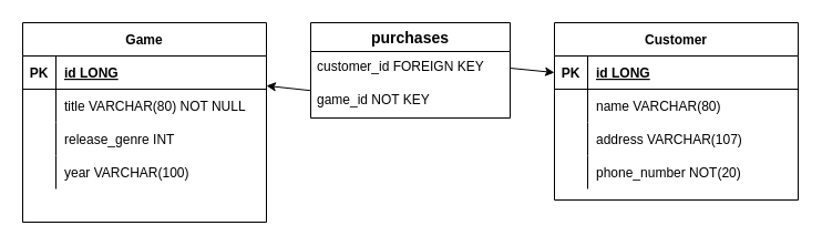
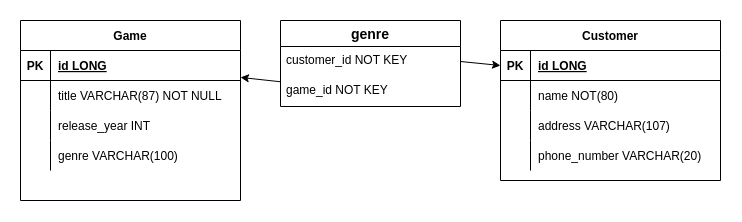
- <mxCell id="30" value="purchases" style="swimlane;fontStyle=1;childLayout=stackLayout;horizontal=1;startSize=26;horizontalStack=0;resizeParent=1;resizeParentMax=0;resizeLast=0;collapsible=1;marginBottom=0;align=center;fontSize=14;" vertex="1" parent="1"><mxGeometry x="280" y="20" width="180" height="86" as="geometry" /></mxCell>
+ <mxCell id="30" value="genre" style="swimlane;fontStyle=1;childLayout=stackLayout;horizontal=1;startSize=26;horizontalStack=0;resizeParent=1;resizeParentMax=0;resizeLast=0;collapsible=1;marginBottom=0;align=center;fontSize=14;" vertex="1" parent="1"><mxGeometry x="280" y="20" width="180" height="86" as="geometry" /></mxCell>
- <mxCell id="31" value="customer_id FOREIGN KEY" style="text;strokeColor=none;fillColor=none;spacingLeft=4;spacingRight=4;overflow=hidden;rotatable=0;points=[[0,0.5],[1,0.5]];portConstraint=eastwest;fontSize=12;" vertex="1" parent="30"><mxGeometry y="26" width="180" height="30" as="geometry" /></mxCell>
+ <mxCell id="31" value="customer_id NOT KEY" style="text;strokeColor=none;fillColor=none;spacingLeft=4;spacingRight=4;overflow=hidden;rotatable=0;points=[[0,0.5],[1,0.5]];portConstraint=eastwest;fontSize=12;" vertex="1" parent="30"><mxGeometry y="26" width="180" height="30" as="geometry" /></mxCell>
- <mxCell id="21" value="title VARCHAR(80) NOT NULL" style="shape=partialRectangle;connectable=0;fillColor=none;top=0;left=0;bottom=0;right=0;align=left;spacingLeft=6;overflow=hidden;" vertex="1" parent="19"><mxGeometry x="30" width="190" height="30" as="geometry" /></mxCell>
+ <mxCell id="21" value="title VARCHAR(87) NOT NULL" style="shape=partialRectangle;connectable=0;fillColor=none;top=0;left=0;bottom=0;right=0;align=left;spacingLeft=6;overflow=hidden;" vertex="1" parent="19"><mxGeometry x="30" width="190" height="30" as="geometry" /></mxCell>
- <mxCell id="8" value="name VARCHAR(80)" style="shape=partialRectangle;connectable=0;fillColor=none;top=0;left=0;bottom=0;right=0;align=left;spacingLeft=6;overflow=hidden;" vertex="1" parent="6"><mxGeometry x="30" width="190" height="30" as="geometry" /></mxCell>
+ <mxCell id="8" value="name NOT(80)" style="shape=partialRectangle;connectable=0;fillColor=none;top=0;left=0;bottom=0;right=0;align=left;spacingLeft=6;overflow=hidden;" vertex="1" parent="6"><mxGeometry x="30" width="190" height="30" as="geometry" /></mxCell>
- <mxCell id="24" value="release_genre INT" style="shape=partialRectangle;connectable=0;fillColor=none;top=0;left=0;bottom=0;right=0;align=left;spacingLeft=6;overflow=hidden;" vertex="1" parent="22"><mxGeometry x="30" width="190" height="30" as="geometry" /></mxCell>
+ <mxCell id="24" value="release_year INT" style="shape=partialRectangle;connectable=0;fillColor=none;top=0;left=0;bottom=0;right=0;align=left;spacingLeft=6;overflow=hidden;" vertex="1" parent="22"><mxGeometry x="30" width="190" height="30" as="geometry" /></mxCell>
- <mxCell id="27" value="year VARCHAR(100)" style="shape=partialRectangle;connectable=0;fillColor=none;top=0;left=0;bottom=0;right=0;align=left;spacingLeft=6;overflow=hidden;" vertex="1" parent="25"><mxGeometry x="30" width="190" height="30" as="geometry" /></mxCell>
+ <mxCell id="27" value="genre VARCHAR(100)" style="shape=partialRectangle;connectable=0;fillColor=none;top=0;left=0;bottom=0;right=0;align=left;spacingLeft=6;overflow=hidden;" vertex="1" parent="25"><mxGeometry x="30" width="190" height="30" as="geometry" /></mxCell>
- <mxCell id="14" value="phone_number NOT(20)" style="shape=partialRectangle;connectable=0;fillColor=none;top=0;left=0;bottom=0;right=0;align=left;spacingLeft=6;overflow=hidden;" vertex="1" parent="12"><mxGeometry x="30" width="190" height="30" as="geometry" /></mxCell>
+ <mxCell id="14" value="phone_number VARCHAR(20)" style="shape=partialRectangle;connectable=0;fillColor=none;top=0;left=0;bottom=0;right=0;align=left;spacingLeft=6;overflow=hidden;" vertex="1" parent="12"><mxGeometry x="30" width="190" height="30" as="geometry" /></mxCell>
